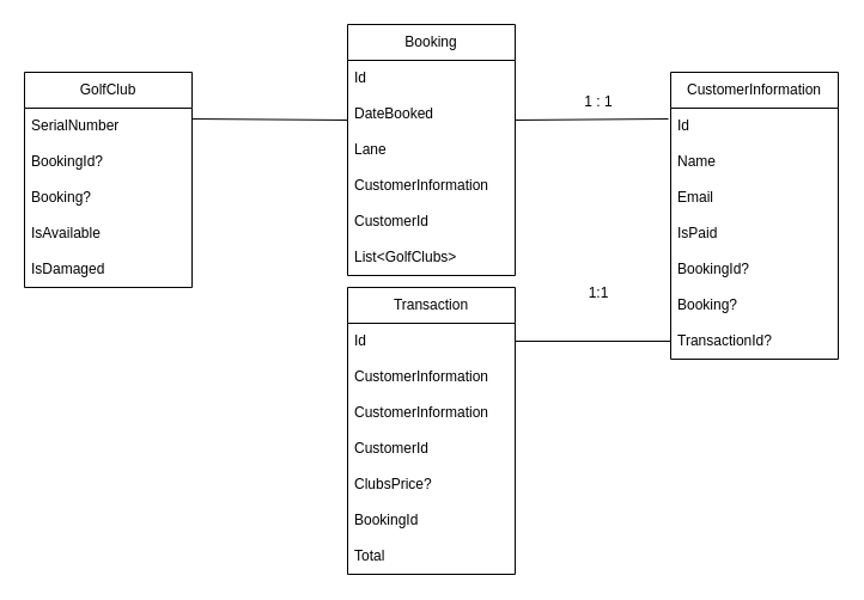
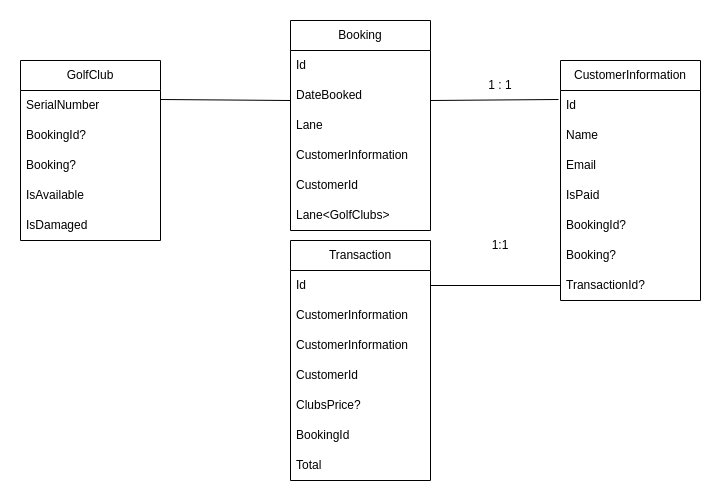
- <mxCell id="8" value="List&amp;lt;GolfClubs&amp;gt;" style="text;strokeColor=none;fillColor=none;align=left;verticalAlign=middle;spacingLeft=4;spacingRight=4;overflow=hidden;points=[[0,0.5],[1,0.5]];portConstraint=eastwest;rotatable=0;whiteSpace=wrap;html=1;" parent="2" vertex="1"><mxGeometry y="180" width="140" height="30" as="geometry" /></mxCell>
+ <mxCell id="8" value="Lane&amp;lt;GolfClubs&amp;gt;" style="text;strokeColor=none;fillColor=none;align=left;verticalAlign=middle;spacingLeft=4;spacingRight=4;overflow=hidden;points=[[0,0.5],[1,0.5]];portConstraint=eastwest;rotatable=0;whiteSpace=wrap;html=1;" parent="2" vertex="1"><mxGeometry y="180" width="140" height="30" as="geometry" /></mxCell>
